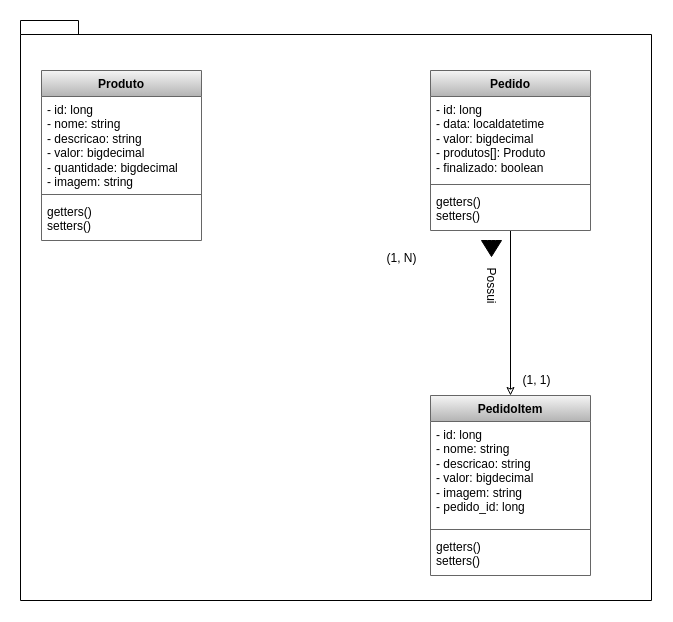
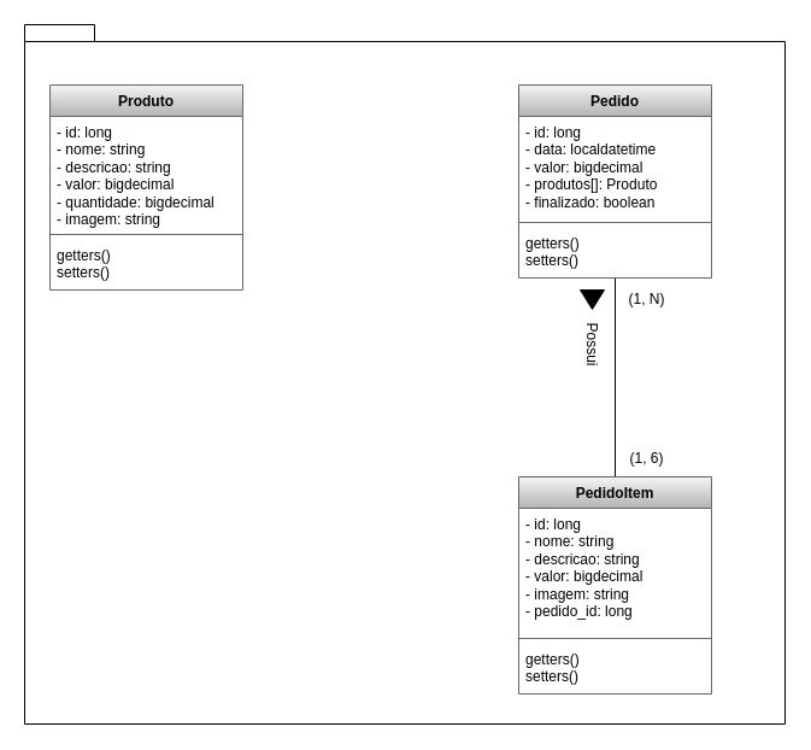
- <mxCell id="17" value="(1, N)" style="text;html=1;align=center;verticalAlign=middle;resizable=0;points=[];autosize=1;strokeColor=none;fillColor=none;" vertex="1" parent="1"><mxGeometry x="376" y="243" width="50" height="30" as="geometry" /></mxCell>
+ <mxCell id="17" value="(1, N)" style="text;html=1;align=center;verticalAlign=middle;resizable=0;points=[];autosize=1;strokeColor=none;fillColor=none;" vertex="1" parent="1"><mxGeometry x="511" y="233" width="50" height="30" as="geometry" /></mxCell>
- <mxCell id="19" value="(1, 1)" style="text;html=1;align=center;verticalAlign=middle;resizable=0;points=[];autosize=1;strokeColor=none;fillColor=none;" vertex="1" parent="1"><mxGeometry x="511" y="365" width="50" height="30" as="geometry" /></mxCell>
+ <mxCell id="19" value="(1, 6)" style="text;html=1;align=center;verticalAlign=middle;resizable=0;points=[];autosize=1;strokeColor=none;fillColor=none;" vertex="1" parent="1"><mxGeometry x="511" y="365" width="50" height="30" as="geometry" /></mxCell>
- <mxCell id="7" style="edgeStyle=orthogonalEdgeStyle;rounded=0;orthogonalLoop=1;jettySize=auto;html=1;entryX=0.5;entryY=0;entryDx=0;entryDy=0;endArrow=classic;endFill=0;" edge="1" parent="1" source="8" target="13"><mxGeometry relative="1" as="geometry" /></mxCell>
+ <mxCell id="7" style="edgeStyle=orthogonalEdgeStyle;rounded=0;orthogonalLoop=1;jettySize=auto;html=1;entryX=0.5;entryY=0;entryDx=0;entryDy=0;endArrow=none;endFill=0;" edge="1" parent="1" source="8" target="13"><mxGeometry relative="1" as="geometry" /></mxCell>
